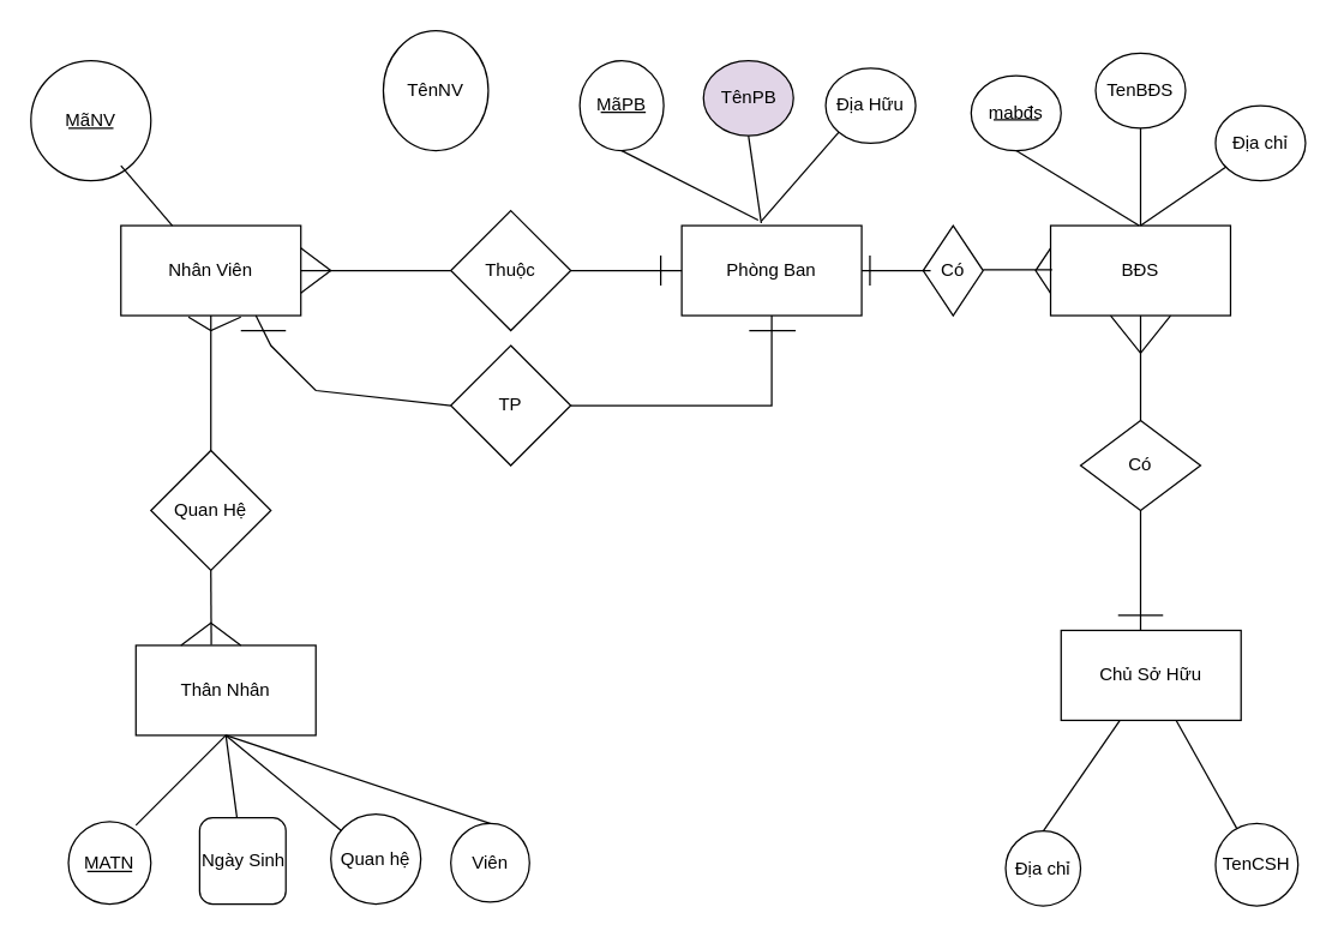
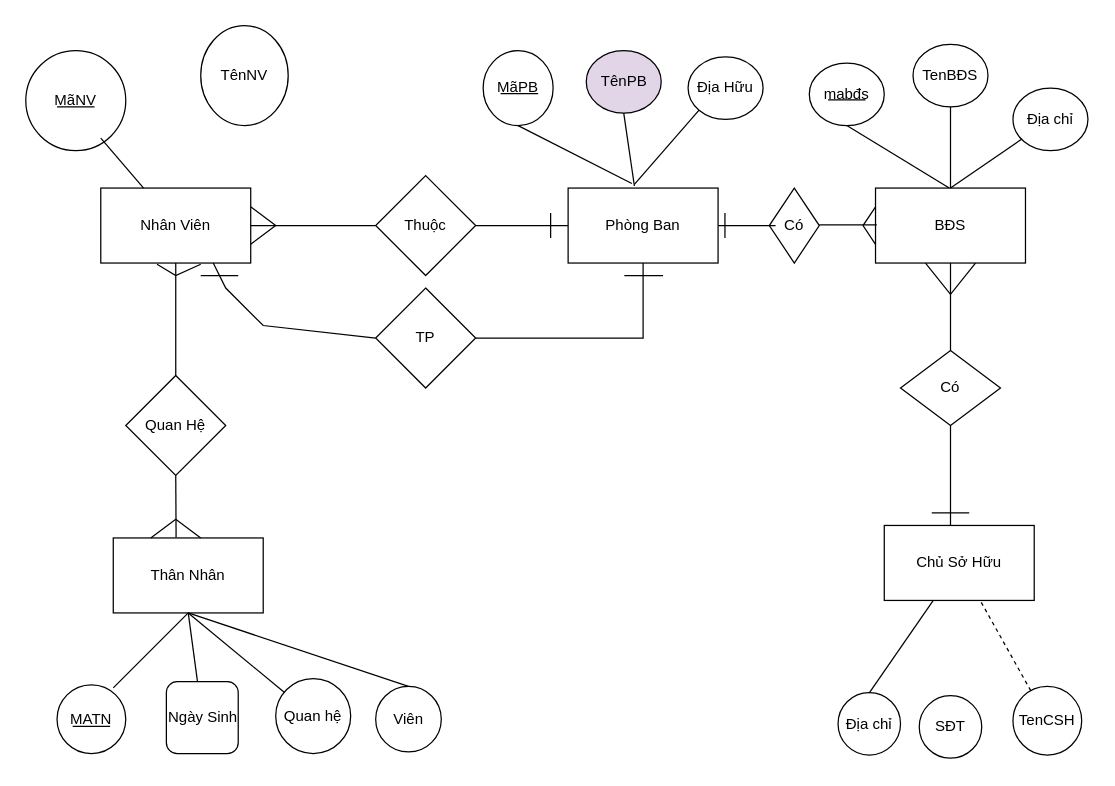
- <mxCell id="4" value="TênNV" style="ellipse;whiteSpace=wrap;html=1;" parent="1" vertex="1"><mxGeometry x="255" y="20" width="70" height="80" as="geometry" /></mxCell>
+ <mxCell id="4" value="TênNV" style="ellipse;whiteSpace=wrap;html=1;" parent="1" vertex="1"><mxGeometry x="160" y="20" width="70" height="80" as="geometry" /></mxCell>
- <mxCell id="32" value="" style="endArrow=none;html=1;rounded=0;" parent="1" source="31" target="20" edge="1"><mxGeometry width="50" height="50" relative="1" as="geometry"><mxPoint x="845" y="545" as="sourcePoint" /><mxPoint x="710" y="478.75" as="targetPoint" /></mxGeometry></mxCell>
+ <mxCell id="32" value="" style="endArrow=none;html=1;rounded=0;dashed=1;" parent="1" source="31" target="20" edge="1"><mxGeometry width="50" height="50" relative="1" as="geometry"><mxPoint x="845" y="545" as="sourcePoint" /><mxPoint x="710" y="478.75" as="targetPoint" /></mxGeometry></mxCell>
+ <mxCell id="25" value="SĐT" style="ellipse;whiteSpace=wrap;html=1;aspect=fixed;" parent="1" vertex="1"><mxGeometry x="735" y="556.25" width="50" height="50" as="geometry" /></mxCell>
